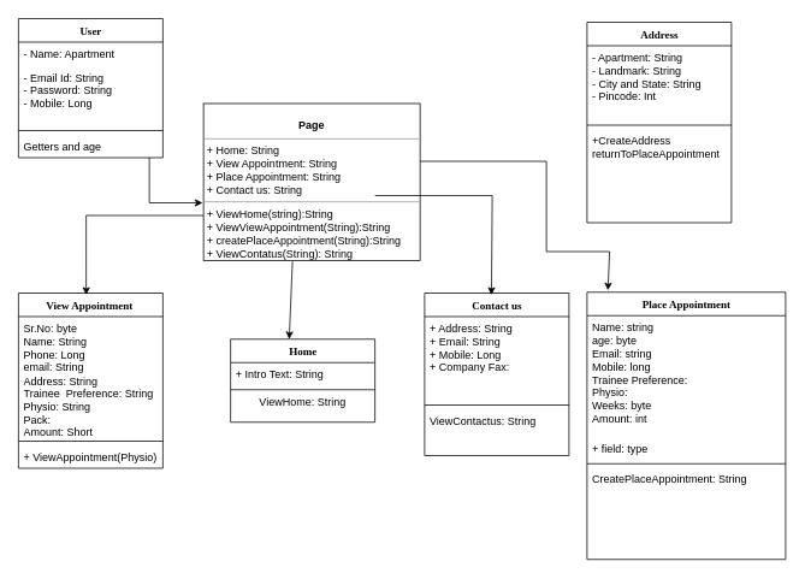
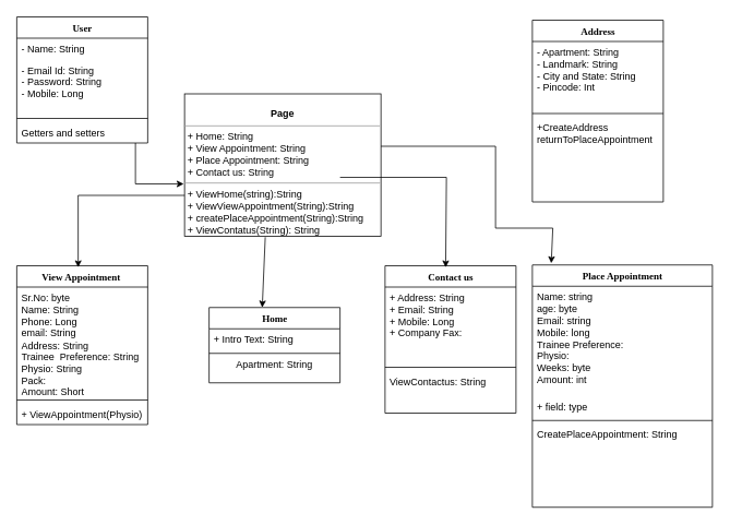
- <mxCell id="7" value="- Name: Apartment" style="text;html=1;strokeColor=none;fillColor=none;align=left;verticalAlign=top;spacingLeft=4;spacingRight=4;whiteSpace=wrap;overflow=hidden;rotatable=0;points=[[0,0.5],[1,0.5]];portConstraint=eastwest;" parent="6" vertex="1"><mxGeometry y="26" width="160" height="26" as="geometry" /></mxCell>
+ <mxCell id="7" value="- Name: String" style="text;html=1;strokeColor=none;fillColor=none;align=left;verticalAlign=top;spacingLeft=4;spacingRight=4;whiteSpace=wrap;overflow=hidden;rotatable=0;points=[[0,0.5],[1,0.5]];portConstraint=eastwest;" parent="6" vertex="1"><mxGeometry y="26" width="160" height="26" as="geometry" /></mxCell>
- <mxCell id="10" value="Getters and age" style="text;html=1;strokeColor=none;fillColor=none;align=left;verticalAlign=top;spacingLeft=4;spacingRight=4;whiteSpace=wrap;overflow=hidden;rotatable=0;points=[[0,0.5],[1,0.5]];portConstraint=eastwest;" parent="6" vertex="1"><mxGeometry y="128" width="160" height="26" as="geometry" /></mxCell>
+ <mxCell id="10" value="Getters and setters" style="text;html=1;strokeColor=none;fillColor=none;align=left;verticalAlign=top;spacingLeft=4;spacingRight=4;whiteSpace=wrap;overflow=hidden;rotatable=0;points=[[0,0.5],[1,0.5]];portConstraint=eastwest;" parent="6" vertex="1"><mxGeometry y="128" width="160" height="26" as="geometry" /></mxCell>
- <mxCell id="18" value="ViewHome: String" style="text;html=1;strokeColor=none;fillColor=none;align=center;verticalAlign=middle;whiteSpace=wrap;rounded=0;" parent="15" vertex="1"><mxGeometry y="60" width="160" height="20" as="geometry" /></mxCell>
+ <mxCell id="18" value="Apartment: String" style="text;html=1;strokeColor=none;fillColor=none;align=center;verticalAlign=middle;whiteSpace=wrap;rounded=0;" parent="15" vertex="1"><mxGeometry y="60" width="160" height="20" as="geometry" /></mxCell>
